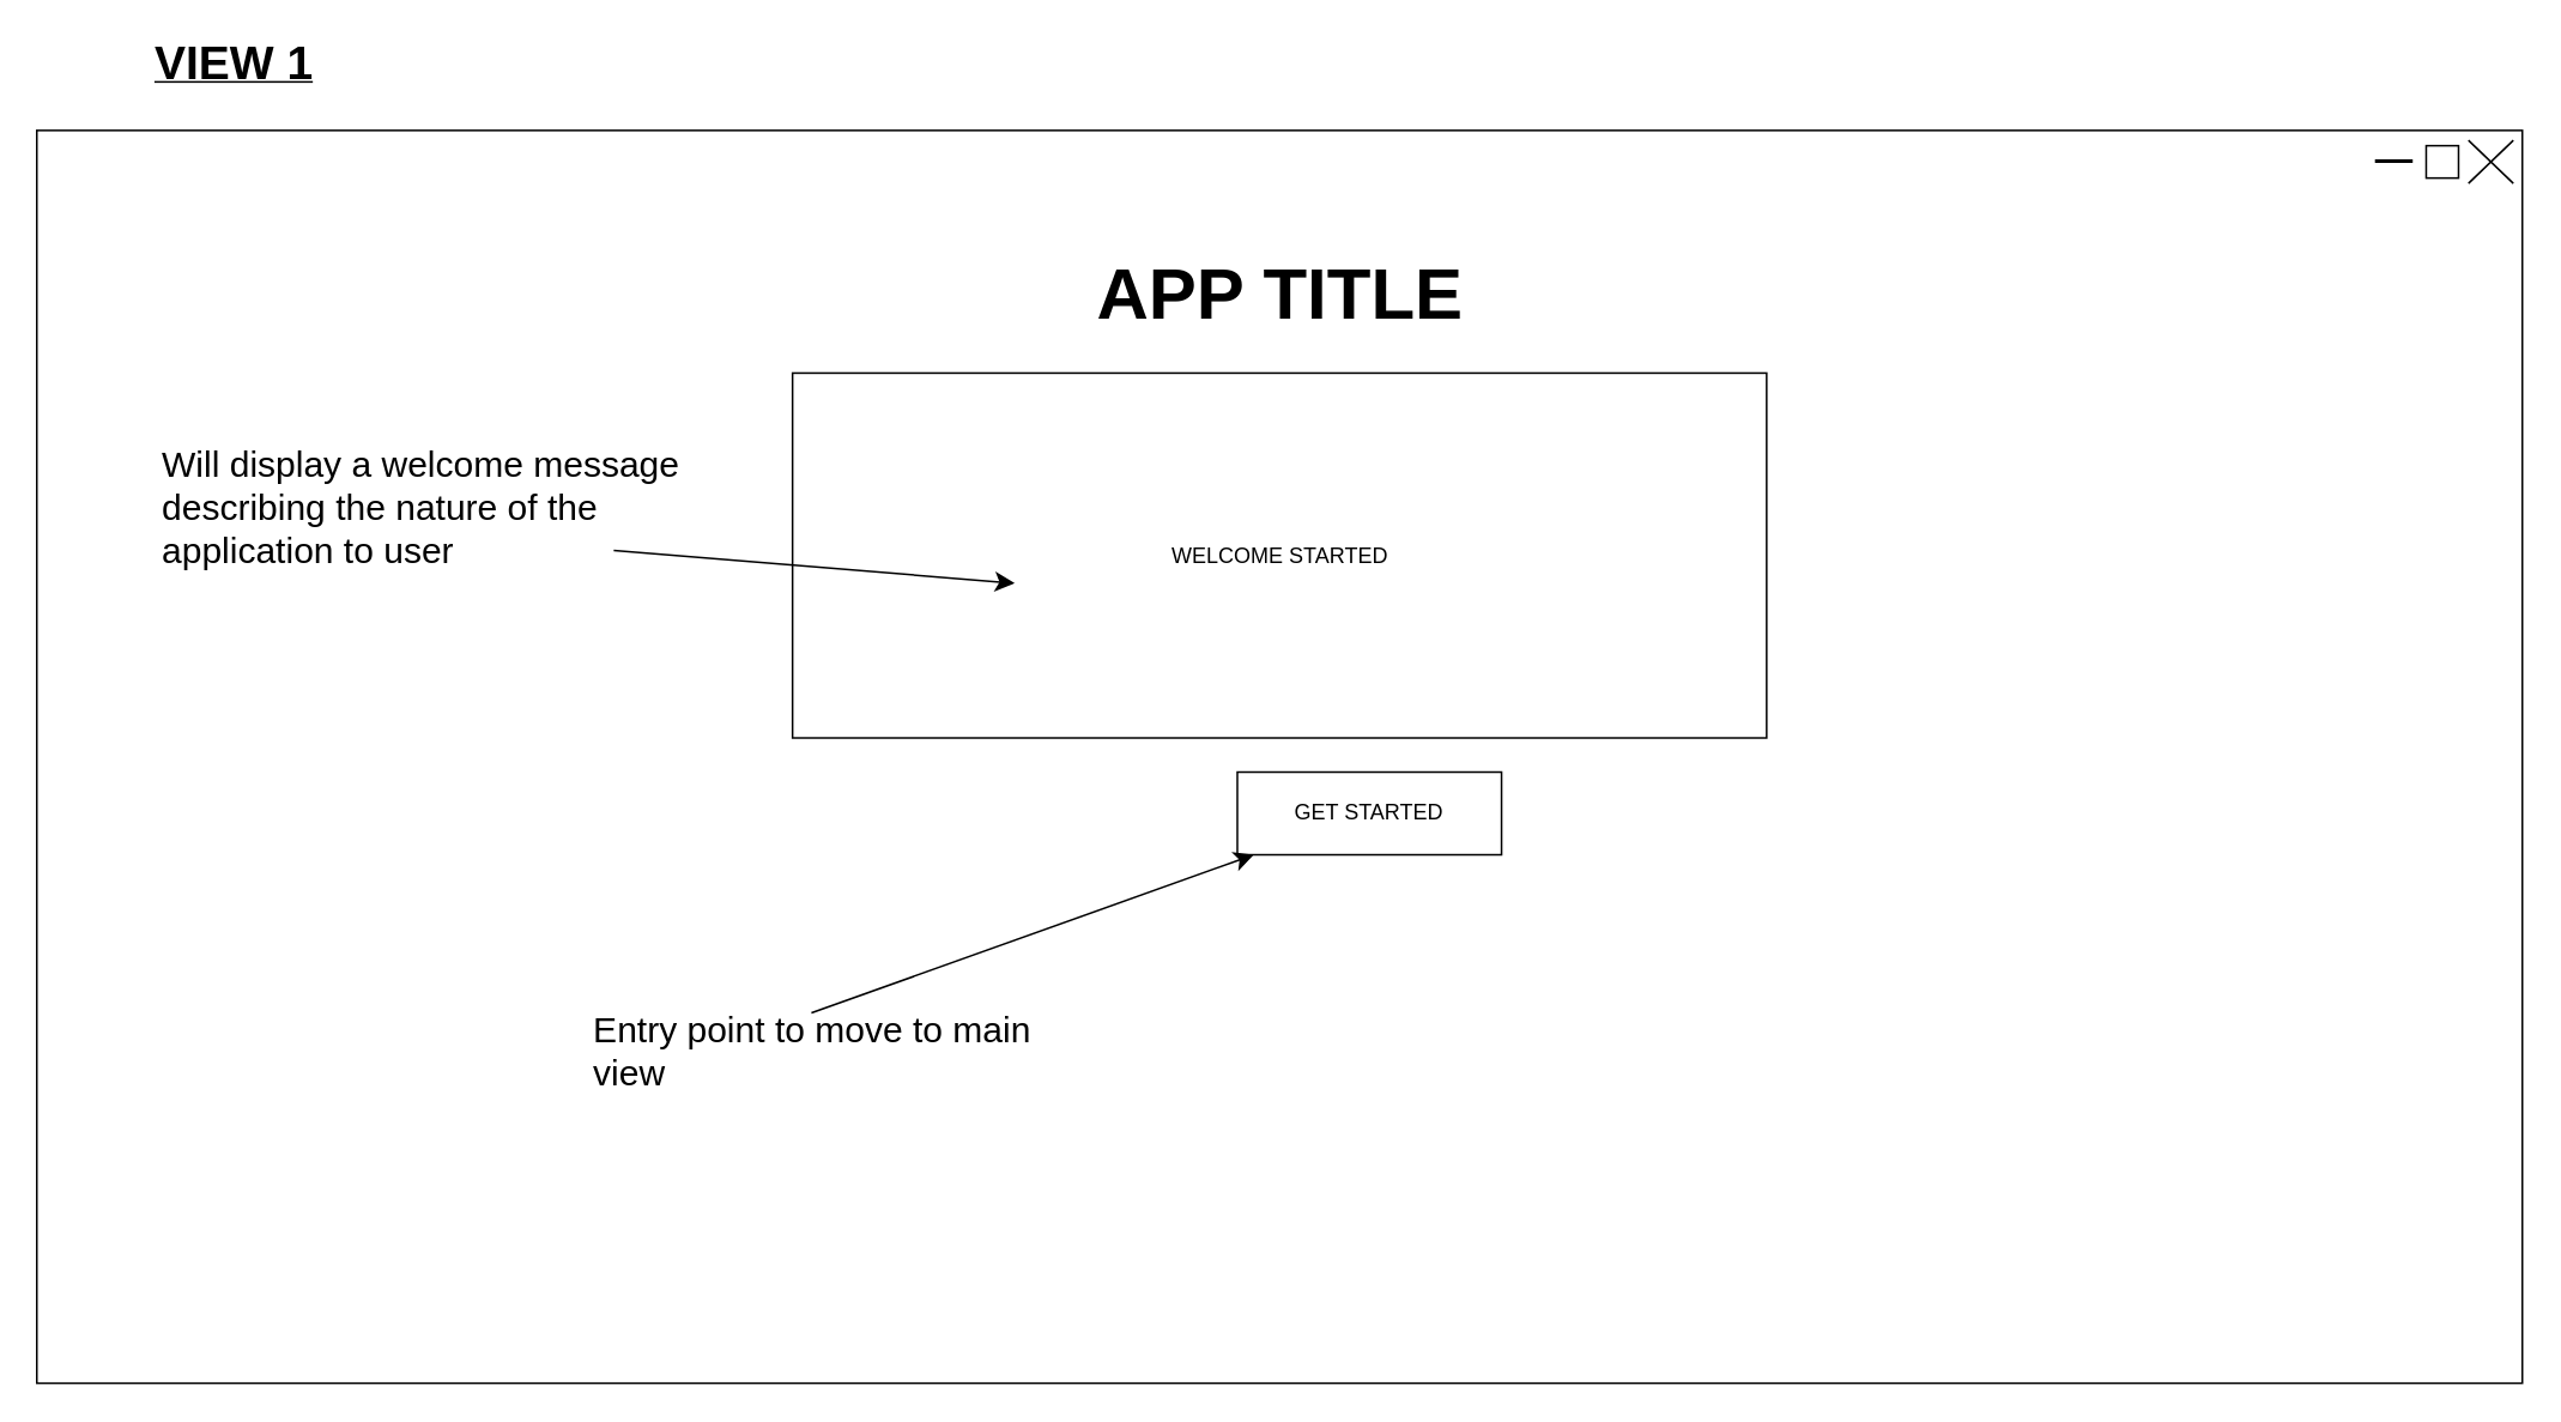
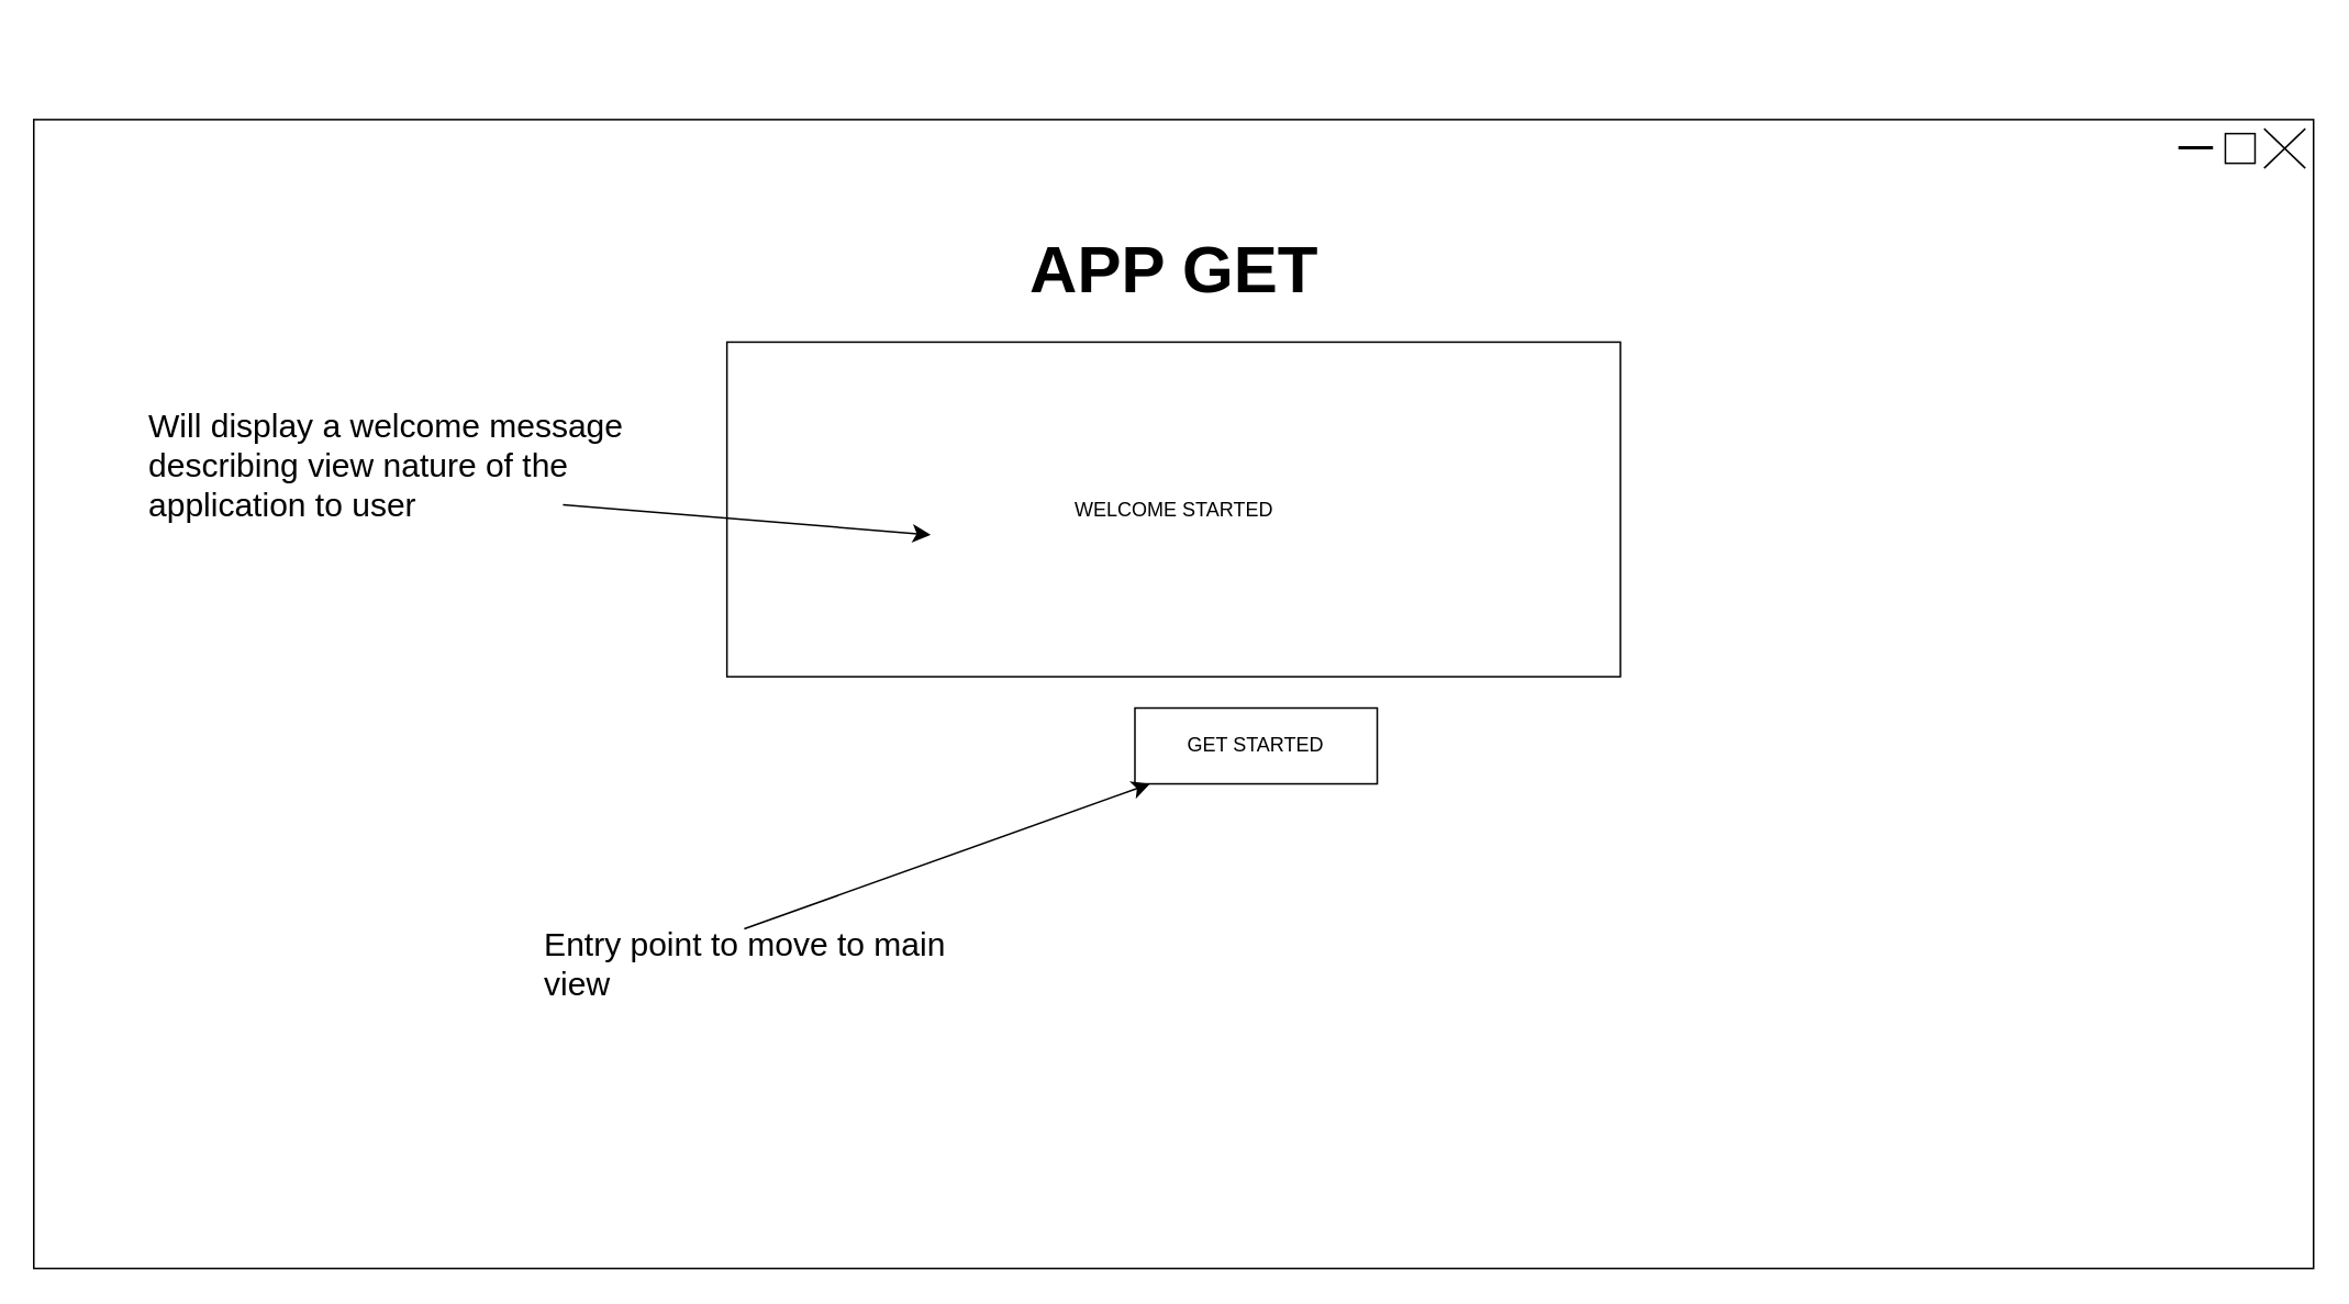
- <mxCell id="8" value="&lt;b&gt;&lt;u&gt;&lt;font style=&quot;font-size: 26px;&quot;&gt;VIEW 1&lt;/font&gt;&lt;/u&gt;&lt;/b&gt;" style="text;html=1;align=center;verticalAlign=middle;whiteSpace=wrap;rounded=0;fontSize=16;" vertex="1" parent="1"><mxGeometry x="22" y="20" width="216" height="30" as="geometry" /></mxCell>
- <mxCell id="3" value="&lt;b&gt;&lt;font style=&quot;font-size: 40px;&quot;&gt;APP TITLE&lt;/font&gt;&lt;/b&gt;" style="text;html=1;align=center;verticalAlign=middle;whiteSpace=wrap;rounded=0;fontSize=16;" vertex="1" parent="1"><mxGeometry x="402.5" y="97" width="618" height="130" as="geometry" /></mxCell>
+ <mxCell id="3" value="&lt;b&gt;&lt;font style=&quot;font-size: 40px;&quot;&gt;APP GET&lt;/font&gt;&lt;/b&gt;" style="text;html=1;align=center;verticalAlign=middle;whiteSpace=wrap;rounded=0;fontSize=16;" vertex="1" parent="1"><mxGeometry x="402.5" y="97" width="618" height="130" as="geometry" /></mxCell>
- <mxCell id="13" value="&lt;span style=&quot;font-size: 20px;&quot;&gt;Will display a welcome message describing the nature of the application to user&lt;/span&gt;" style="text;html=1;align=left;verticalAlign=middle;whiteSpace=wrap;rounded=0;fontSize=16;" vertex="1" parent="1"><mxGeometry x="88" y="227" width="305" height="108" as="geometry" /></mxCell>
+ <mxCell id="13" value="&lt;span style=&quot;font-size: 20px;&quot;&gt;Will display a welcome message describing view nature of the application to user&lt;/span&gt;" style="text;html=1;align=left;verticalAlign=middle;whiteSpace=wrap;rounded=0;fontSize=16;" vertex="1" parent="1"><mxGeometry x="88" y="227" width="305" height="108" as="geometry" /></mxCell>
